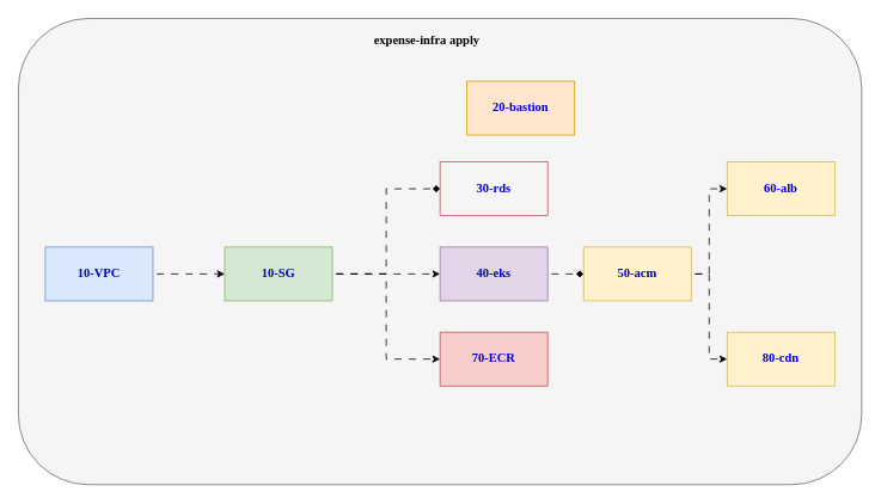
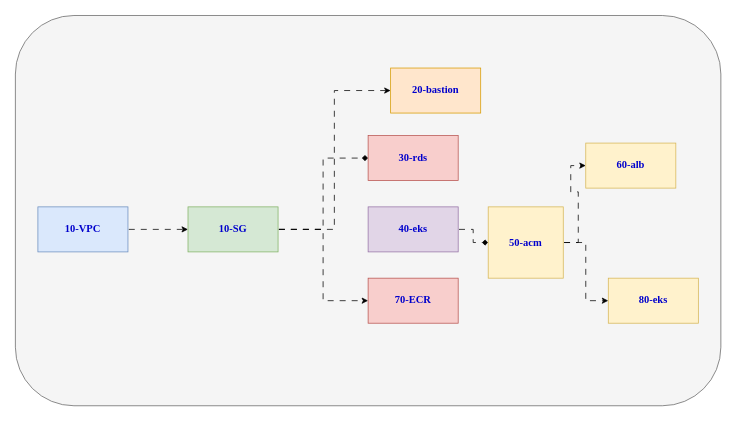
- <mxCell id="20" value="&lt;b&gt;&lt;font style=&quot;font-size: 14px;&quot; face=&quot;Comic Sans MS&quot;&gt;expense-infra apply&lt;/font&gt;&lt;/b&gt;" style="text;html=1;align=center;verticalAlign=middle;resizable=0;points=[];autosize=1;strokeColor=none;fillColor=none;" vertex="1" parent="1"><mxGeometry x="395" y="30" width="160" height="30" as="geometry" /></mxCell>
+ <mxCell id="5" style="edgeStyle=orthogonalEdgeStyle;rounded=0;orthogonalLoop=1;jettySize=auto;html=1;entryX=0;entryY=0.5;entryDx=0;entryDy=0;flowAnimation=1;" edge="1" parent="1" source="9" target="10"><mxGeometry relative="1" as="geometry" /></mxCell>
- <mxCell id="11" value="&lt;b&gt;&lt;font color=&quot;#0000cc&quot; style=&quot;font-size: 14px;&quot; face=&quot;Comic Sans MS&quot;&gt;30-rds&lt;/font&gt;&lt;/b&gt;" style="rounded=0;whiteSpace=wrap;html=1;fillColor=#f5f5f5;strokeColor=#b85450;" vertex="1" parent="1"><mxGeometry x="490" y="180" width="120" height="60" as="geometry" /></mxCell>
+ <mxCell id="11" value="&lt;b&gt;&lt;font color=&quot;#0000cc&quot; style=&quot;font-size: 14px;&quot; face=&quot;Comic Sans MS&quot;&gt;30-rds&lt;/font&gt;&lt;/b&gt;" style="rounded=0;whiteSpace=wrap;html=1;fillColor=#f8cecc;strokeColor=#b85450;" vertex="1" parent="1"><mxGeometry x="490" y="180" width="120" height="60" as="geometry" /></mxCell>
- <mxCell id="18" value="&lt;b&gt;&lt;font color=&quot;#0000cc&quot; style=&quot;font-size: 14px;&quot; face=&quot;Comic Sans MS&quot;&gt;60-alb&lt;/font&gt;&lt;/b&gt;" style="rounded=0;whiteSpace=wrap;html=1;fillColor=#fff2cc;strokeColor=#d6b656;" vertex="1" parent="1"><mxGeometry x="810" y="180" width="120" height="60" as="geometry" /></mxCell>
+ <mxCell id="18" value="&lt;b&gt;&lt;font color=&quot;#0000cc&quot; style=&quot;font-size: 14px;&quot; face=&quot;Comic Sans MS&quot;&gt;60-alb&lt;/font&gt;&lt;/b&gt;" style="rounded=0;whiteSpace=wrap;html=1;fillColor=#fff2cc;strokeColor=#d6b656;" vertex="1" parent="1"><mxGeometry x="780" y="190" width="120" height="60" as="geometry" /></mxCell>
- <mxCell id="7" style="edgeStyle=orthogonalEdgeStyle;rounded=0;orthogonalLoop=1;jettySize=auto;html=1;flowAnimation=1;" edge="1" parent="1" source="9" target="13"><mxGeometry relative="1" as="geometry" /></mxCell>
- <mxCell id="17" value="&lt;b&gt;&lt;font color=&quot;#0000cc&quot; style=&quot;font-size: 14px;&quot; face=&quot;Comic Sans MS&quot;&gt;50-acm&lt;/font&gt;&lt;/b&gt;" style="rounded=0;whiteSpace=wrap;html=1;fillColor=#fff2cc;strokeColor=#d6b656;" vertex="1" parent="1"><mxGeometry x="650" y="275" width="120" height="60" as="geometry" /></mxCell>
+ <mxCell id="17" value="&lt;b&gt;&lt;font color=&quot;#0000cc&quot; style=&quot;font-size: 14px;&quot; face=&quot;Comic Sans MS&quot;&gt;50-acm&lt;/font&gt;&lt;/b&gt;" style="rounded=0;whiteSpace=wrap;html=1;fillColor=#fff2cc;strokeColor=#d6b656;" vertex="1" parent="1"><mxGeometry x="650" y="275" width="100" height="95" as="geometry" /></mxCell>
- <mxCell id="19" value="&lt;b&gt;&lt;font color=&quot;#0000cc&quot; style=&quot;font-size: 14px;&quot; face=&quot;Comic Sans MS&quot;&gt;80-cdn&lt;/font&gt;&lt;/b&gt;" style="rounded=0;whiteSpace=wrap;html=1;fillColor=#fff2cc;strokeColor=#d6b656;" vertex="1" parent="1"><mxGeometry x="810" y="370" width="120" height="60" as="geometry" /></mxCell>
+ <mxCell id="19" value="&lt;b&gt;&lt;font color=&quot;#0000cc&quot; style=&quot;font-size: 14px;&quot; face=&quot;Comic Sans MS&quot;&gt;80-eks&lt;/font&gt;&lt;/b&gt;" style="rounded=0;whiteSpace=wrap;html=1;fillColor=#fff2cc;strokeColor=#d6b656;" vertex="1" parent="1"><mxGeometry x="810" y="370" width="120" height="60" as="geometry" /></mxCell>
